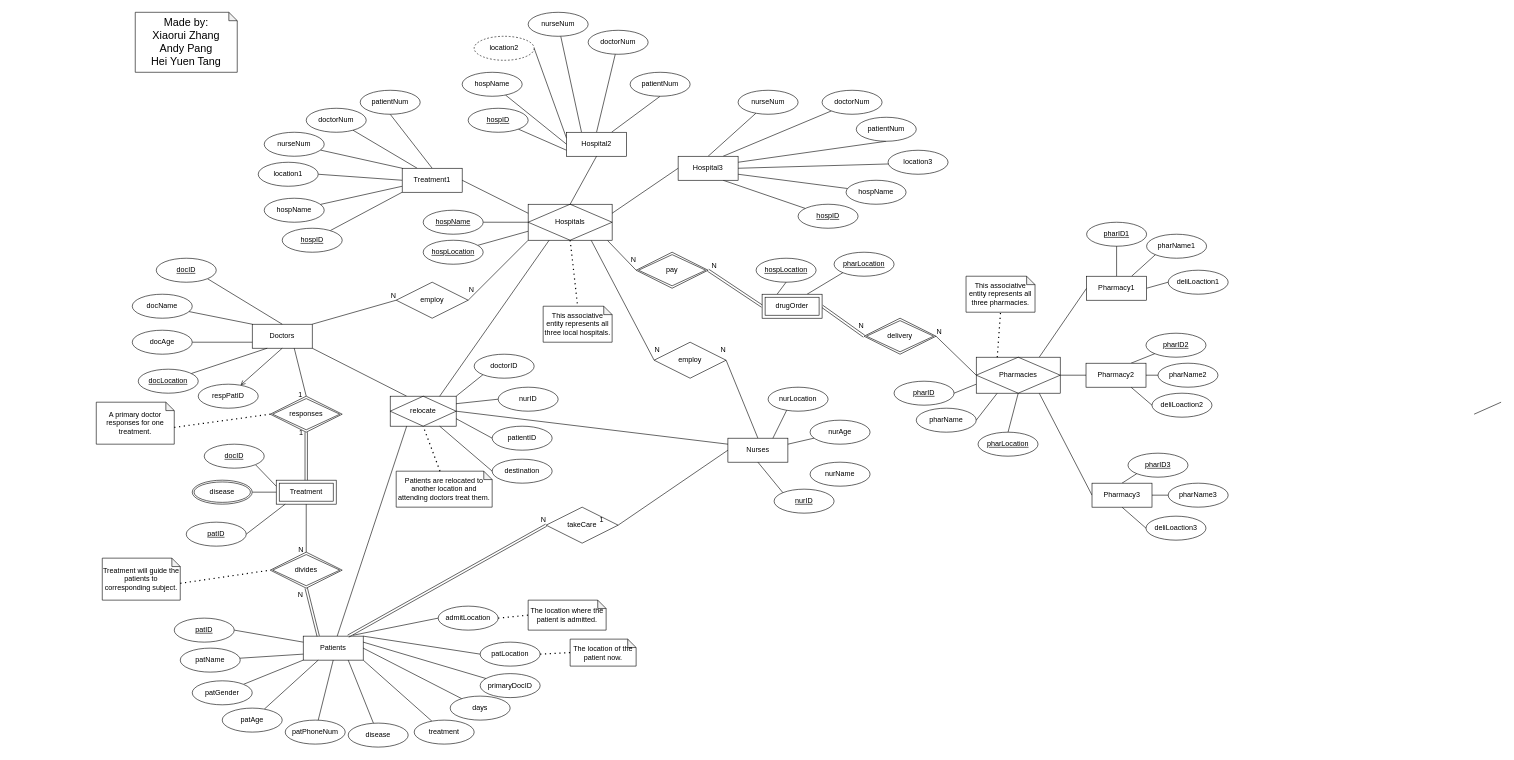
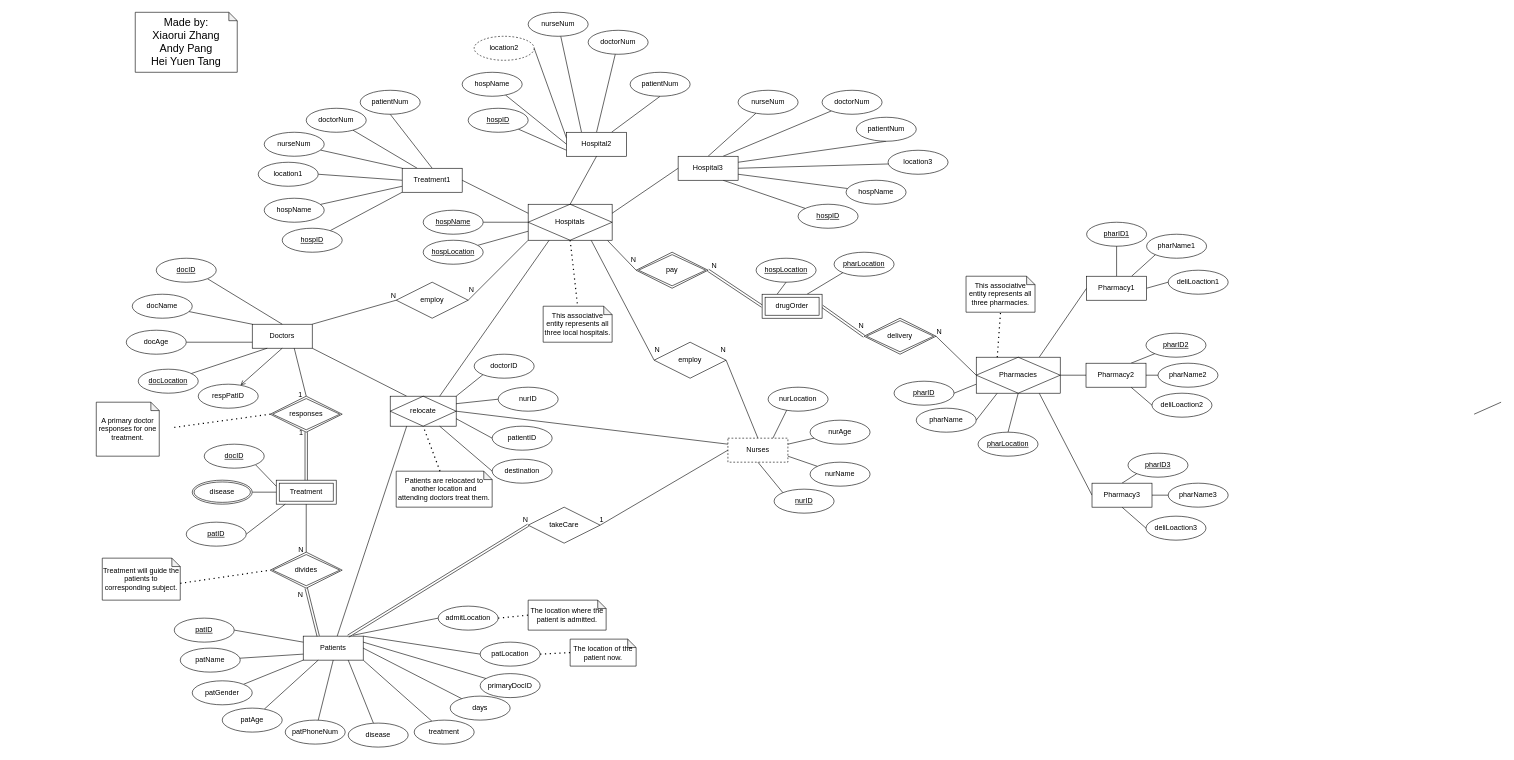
- <mxCell id="70" value="docAge" style="ellipse;whiteSpace=wrap;html=1;align=center;" parent="1" vertex="1"><mxGeometry x="220" y="550" width="100" height="40" as="geometry" /></mxCell>
+ <mxCell id="70" value="docAge" style="ellipse;whiteSpace=wrap;html=1;align=center;" parent="1" vertex="1"><mxGeometry x="210" y="550" width="100" height="40" as="geometry" /></mxCell>
- <mxCell id="173" value="A primary doctor responses for one treatment." style="shape=note;whiteSpace=wrap;html=1;backgroundOutline=1;darkOpacity=0.05;size=14;" parent="1" vertex="1"><mxGeometry x="160" y="670" width="130" height="70" as="geometry" /></mxCell>
+ <mxCell id="173" value="A primary doctor responses for one treatment." style="shape=note;whiteSpace=wrap;html=1;backgroundOutline=1;darkOpacity=0.05;size=14;" parent="1" vertex="1"><mxGeometry x="160" y="670" width="105" height="90" as="geometry" /></mxCell>
- <mxCell id="80" value="Nurses" style="whiteSpace=wrap;html=1;align=center;" parent="1" vertex="1"><mxGeometry x="1213" y="730" width="100" height="40" as="geometry" /></mxCell>
+ <mxCell id="80" value="Nurses" style="whiteSpace=wrap;html=1;align=center;dashed=1;" parent="1" vertex="1"><mxGeometry x="1213" y="730" width="100" height="40" as="geometry" /></mxCell>
+ <mxCell id="83" value="" style="endArrow=none;html=1;rounded=0;exitX=1;exitY=0.75;exitDx=0;exitDy=0;" parent="1" source="80" target="84" edge="1"><mxGeometry width="50" height="50" relative="1" as="geometry"><mxPoint x="773" y="690" as="sourcePoint" /><mxPoint x="783" y="540" as="targetPoint" /></mxGeometry></mxCell>
- <mxCell id="185" value="takeCare" style="shape=rhombus;perimeter=rhombusPerimeter;whiteSpace=wrap;html=1;align=center;" parent="1" vertex="1"><mxGeometry x="910" y="845" width="120" height="60" as="geometry" /></mxCell>
+ <mxCell id="185" value="takeCare" style="shape=rhombus;perimeter=rhombusPerimeter;whiteSpace=wrap;html=1;align=center;" parent="1" vertex="1"><mxGeometry x="880" y="845" width="120" height="60" as="geometry" /></mxCell>
